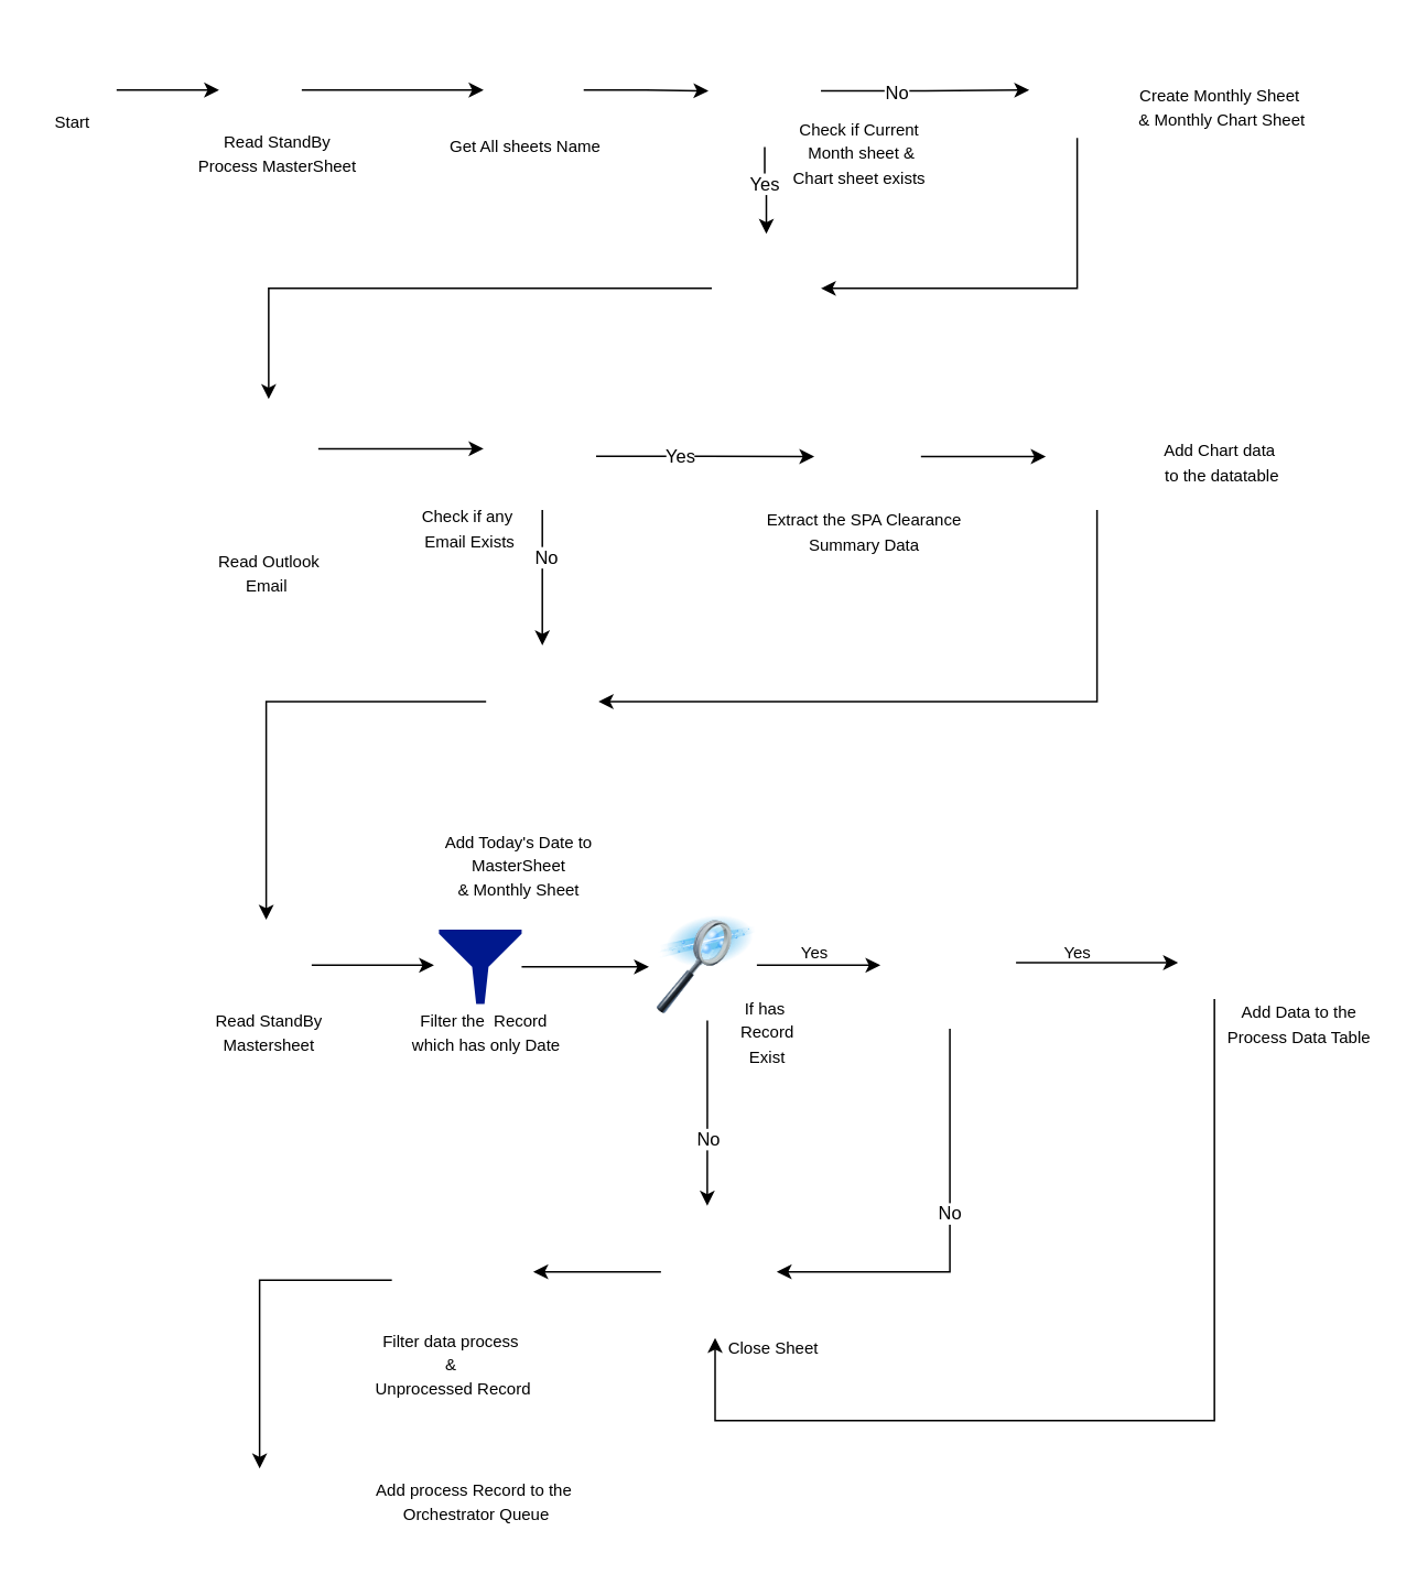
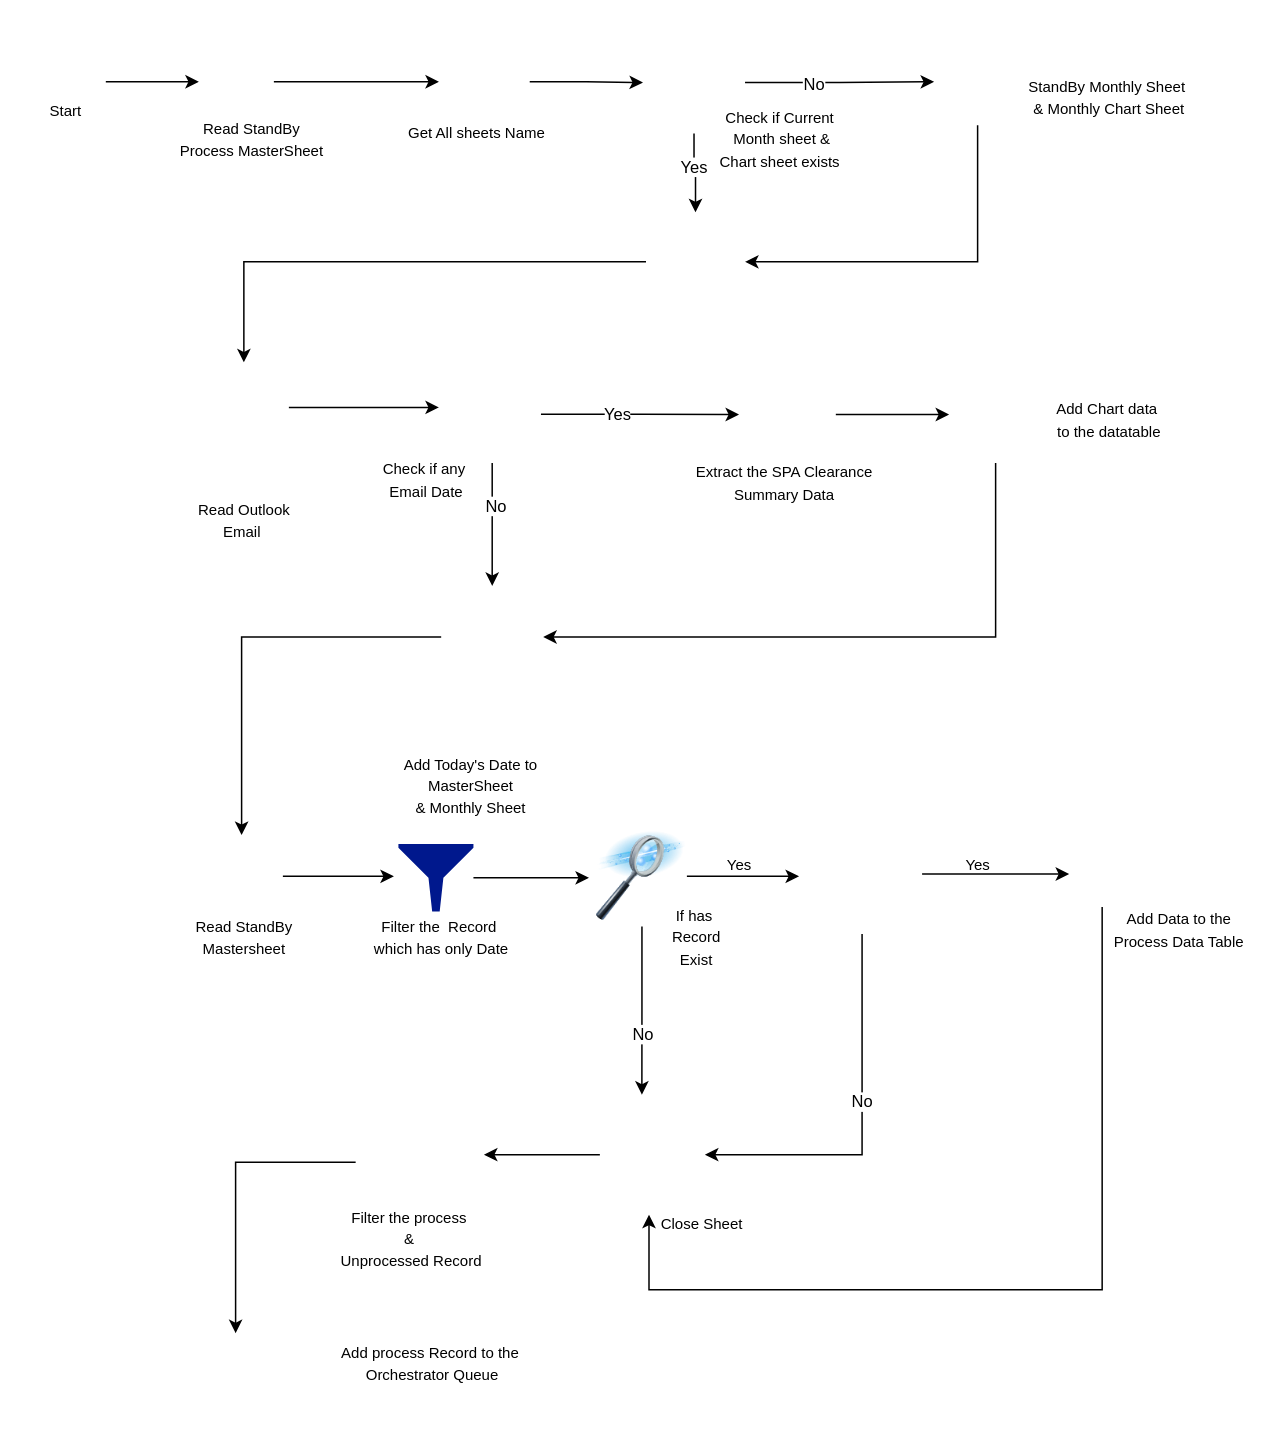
- <mxCell id="39" value="&lt;font style=&quot;font-size: 10px&quot;&gt;Create Monthly Sheet&lt;br&gt;&amp;nbsp;&amp;amp; Monthly Chart Sheet&lt;/font&gt;" style="text;html=1;align=center;verticalAlign=middle;resizable=0;points=[];autosize=1;" vertex="1" parent="1"><mxGeometry x="677" y="44" width="120" height="40" as="geometry" /></mxCell>
+ <mxCell id="39" value="&lt;font style=&quot;font-size: 10px&quot;&gt;StandBy Monthly Sheet&lt;br&gt;&amp;nbsp;&amp;amp; Monthly Chart Sheet&lt;/font&gt;" style="text;html=1;align=center;verticalAlign=middle;resizable=0;points=[];autosize=1;" vertex="1" parent="1"><mxGeometry x="677" y="44" width="120" height="40" as="geometry" /></mxCell>
- <mxCell id="13" value="&lt;font style=&quot;font-size: 10px&quot;&gt;Check if any&lt;br&gt;&amp;nbsp;Email Exists&lt;/font&gt;" style="text;html=1;align=center;verticalAlign=middle;resizable=0;points=[];autosize=1;" vertex="1" parent="1"><mxGeometry x="246.5" y="299" width="70" height="40" as="geometry" /></mxCell>
+ <mxCell id="13" value="&lt;font style=&quot;font-size: 10px&quot;&gt;Check if any&lt;br&gt;&amp;nbsp;Email Date&lt;/font&gt;" style="text;html=1;align=center;verticalAlign=middle;resizable=0;points=[];autosize=1;" vertex="1" parent="1"><mxGeometry x="246.5" y="299" width="70" height="40" as="geometry" /></mxCell>
- <mxCell id="66" value="&lt;font style=&quot;font-size: 10px&quot;&gt;Filter data process &lt;br&gt;&amp;amp;&lt;br&gt;&amp;nbsp;Unprocessed Record&lt;/font&gt;" style="text;html=1;align=center;verticalAlign=middle;resizable=0;points=[];autosize=1;" vertex="1" parent="1"><mxGeometry x="217" y="800" width="110" height="50" as="geometry" /></mxCell>
+ <mxCell id="66" value="&lt;font style=&quot;font-size: 10px&quot;&gt;Filter the process &lt;br&gt;&amp;amp;&lt;br&gt;&amp;nbsp;Unprocessed Record&lt;/font&gt;" style="text;html=1;align=center;verticalAlign=middle;resizable=0;points=[];autosize=1;" vertex="1" parent="1"><mxGeometry x="217" y="800" width="110" height="50" as="geometry" /></mxCell>
